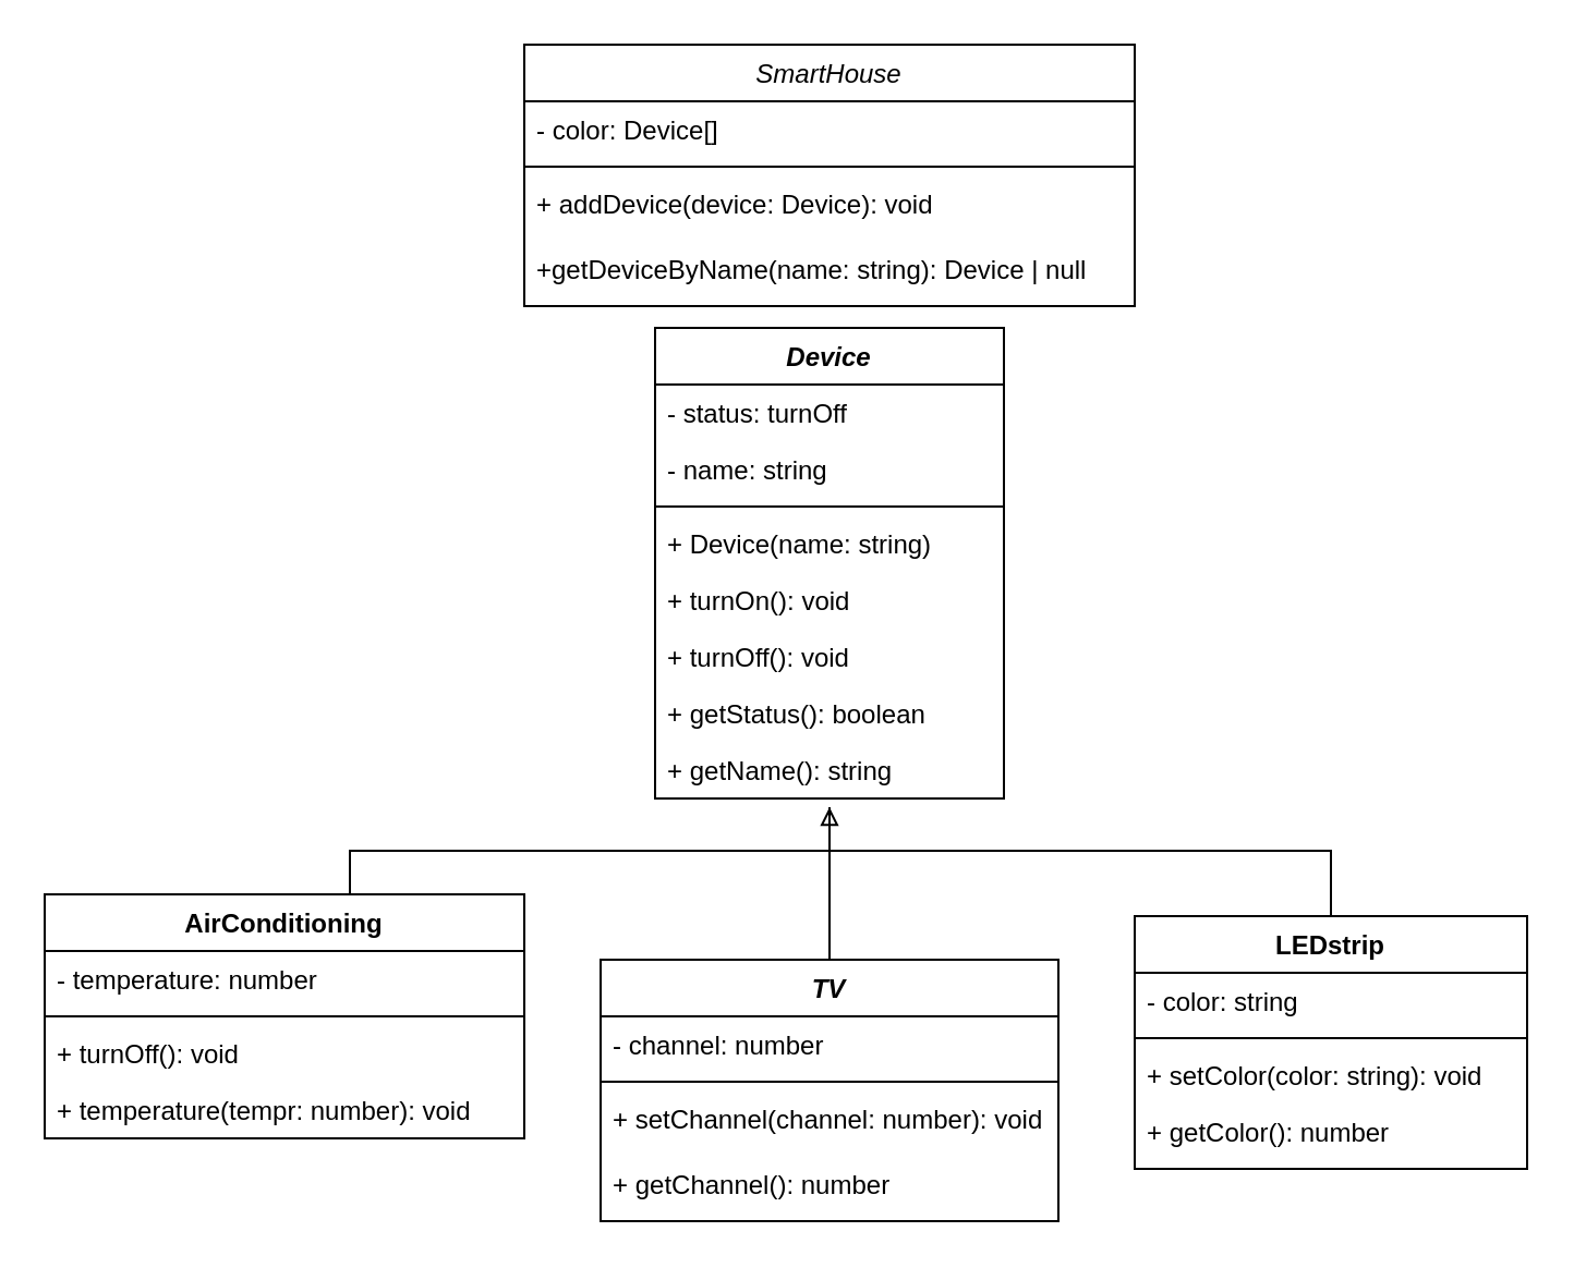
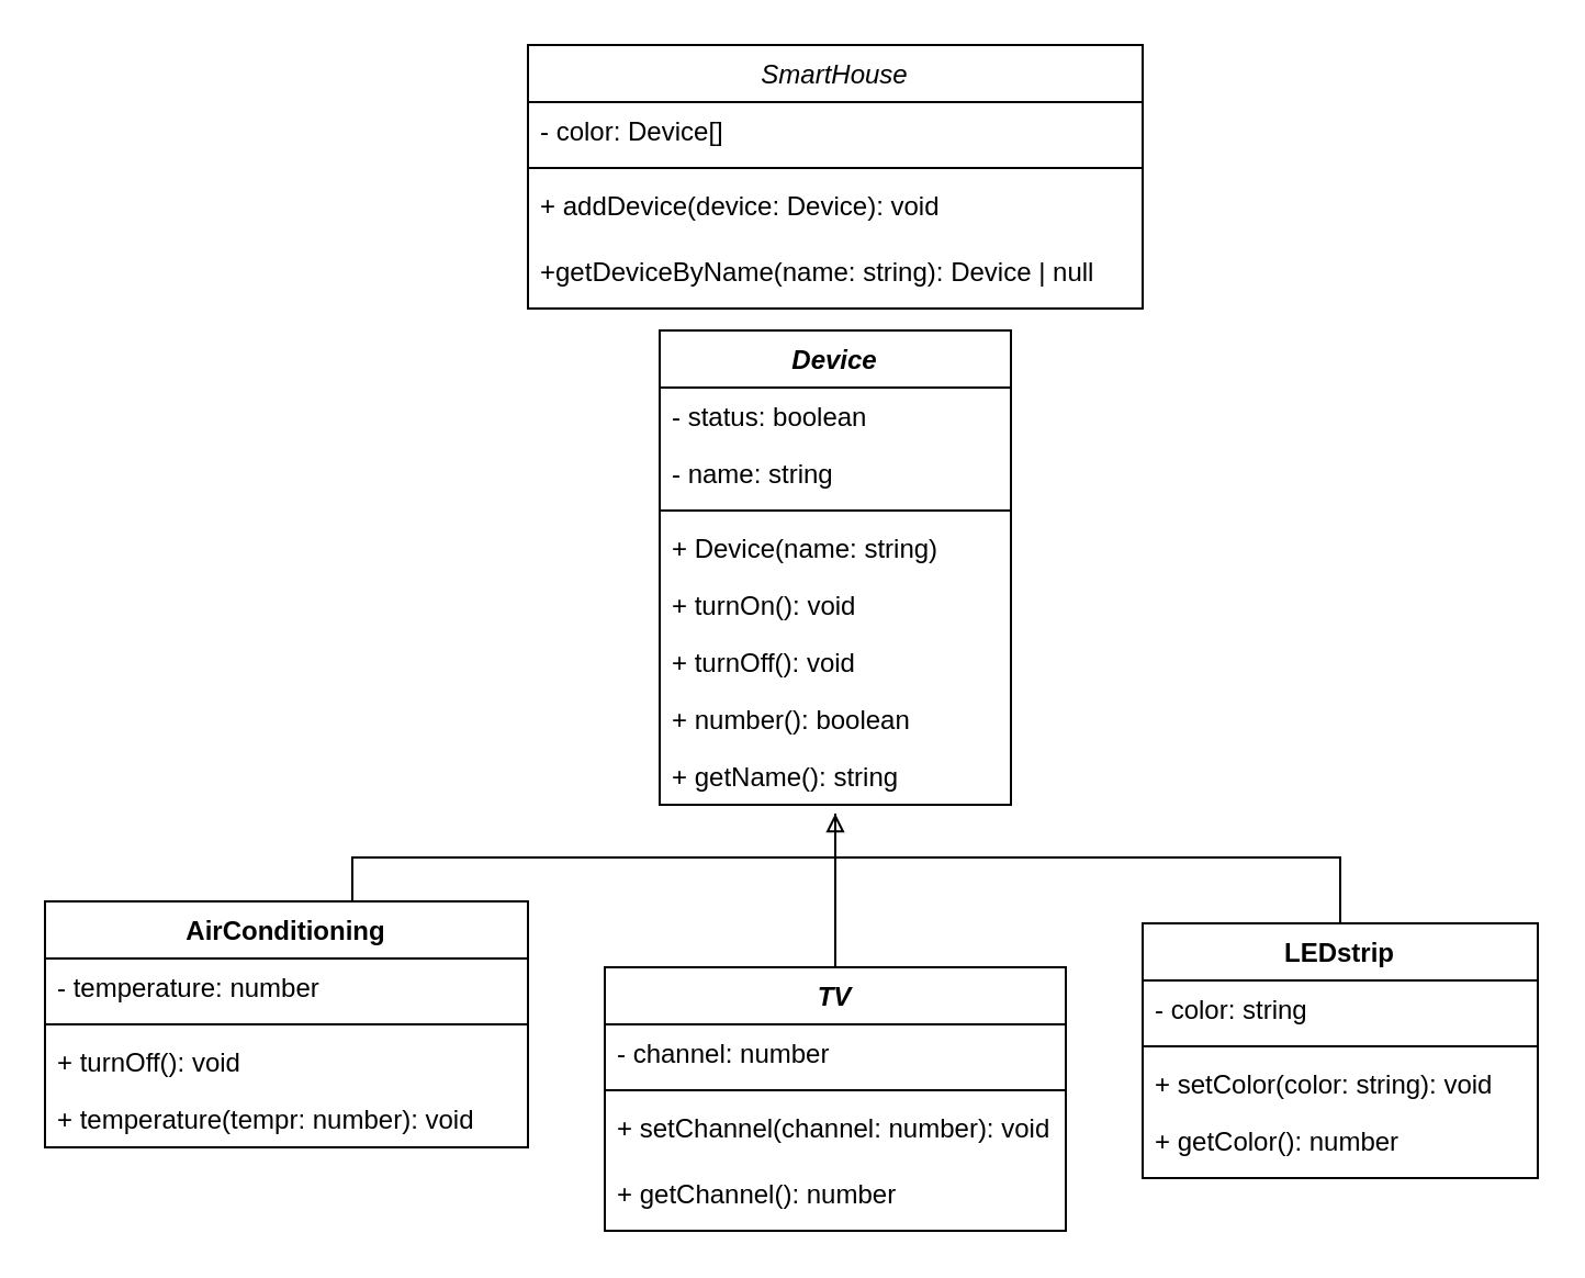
- <mxCell id="8" value="- status: turnOff" style="text;strokeColor=none;fillColor=none;align=left;verticalAlign=top;spacingLeft=4;spacingRight=4;overflow=hidden;rotatable=0;points=[[0,0.5],[1,0.5]];portConstraint=eastwest;" parent="7" vertex="1"><mxGeometry y="26" width="160" height="26" as="geometry" /></mxCell>
+ <mxCell id="8" value="- status: boolean" style="text;strokeColor=none;fillColor=none;align=left;verticalAlign=top;spacingLeft=4;spacingRight=4;overflow=hidden;rotatable=0;points=[[0,0.5],[1,0.5]];portConstraint=eastwest;" parent="7" vertex="1"><mxGeometry y="26" width="160" height="26" as="geometry" /></mxCell>
- <mxCell id="14" value="+ getStatus(): boolean" style="text;strokeColor=none;fillColor=none;align=left;verticalAlign=top;spacingLeft=4;spacingRight=4;overflow=hidden;rotatable=0;points=[[0,0.5],[1,0.5]];portConstraint=eastwest;" vertex="1" parent="7"><mxGeometry y="164" width="160" height="26" as="geometry" /></mxCell>
+ <mxCell id="14" value="+ number(): boolean" style="text;strokeColor=none;fillColor=none;align=left;verticalAlign=top;spacingLeft=4;spacingRight=4;overflow=hidden;rotatable=0;points=[[0,0.5],[1,0.5]];portConstraint=eastwest;" vertex="1" parent="7"><mxGeometry y="164" width="160" height="26" as="geometry" /></mxCell>
